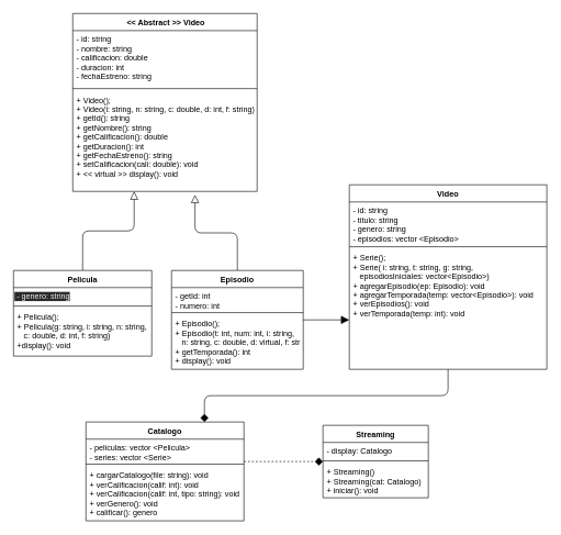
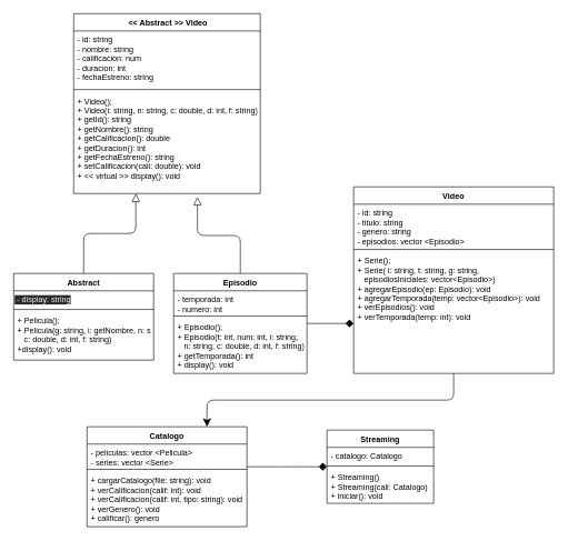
- <mxCell id="28" value="- id: string&#10;- nombre: string&#10;- calificacion: double&#10;- duracion: int&#10;- fechaEstreno: string" style="text;strokeColor=none;fillColor=none;align=left;verticalAlign=top;spacingLeft=4;spacingRight=4;overflow=hidden;rotatable=0;points=[[0,0.5],[1,0.5]];portConstraint=eastwest;" parent="27" vertex="1"><mxGeometry y="26" width="280" height="84" as="geometry" /></mxCell>
+ <mxCell id="28" value="- id: string&#10;- nombre: string&#10;- calificacion: num&#10;- duracion: int&#10;- fechaEstreno: string" style="text;strokeColor=none;fillColor=none;align=left;verticalAlign=top;spacingLeft=4;spacingRight=4;overflow=hidden;rotatable=0;points=[[0,0.5],[1,0.5]];portConstraint=eastwest;" parent="27" vertex="1"><mxGeometry y="26" width="280" height="84" as="geometry" /></mxCell>
- <mxCell id="3" value="Pelicula" style="swimlane;fontStyle=1;align=center;verticalAlign=top;childLayout=stackLayout;horizontal=1;startSize=26;horizontalStack=0;resizeParent=1;resizeParentMax=0;resizeLast=0;collapsible=1;marginBottom=0;" parent="1" vertex="1"><mxGeometry x="20" y="410" width="210" height="130" as="geometry" /></mxCell>
+ <mxCell id="3" value="Abstract" style="swimlane;fontStyle=1;align=center;verticalAlign=top;childLayout=stackLayout;horizontal=1;startSize=26;horizontalStack=0;resizeParent=1;resizeParentMax=0;resizeLast=0;collapsible=1;marginBottom=0;" parent="1" vertex="1"><mxGeometry x="20" y="410" width="210" height="130" as="geometry" /></mxCell>
- <mxCell id="4" value="&lt;span style=&quot;color: rgb(240 , 240 , 240) ; font-family: &amp;#34;helvetica&amp;#34; ; font-size: 12px ; font-style: normal ; font-weight: 400 ; letter-spacing: normal ; text-align: left ; text-indent: 0px ; text-transform: none ; word-spacing: 0px ; background-color: rgb(42 , 42 , 42) ; display: inline ; float: none&quot;&gt;&amp;nbsp;- genero: string&lt;/span&gt;" style="text;whiteSpace=wrap;html=1;" parent="3" vertex="1"><mxGeometry y="26" width="210" height="24" as="geometry" /></mxCell>
+ <mxCell id="4" value="&lt;span style=&quot;color: rgb(240 , 240 , 240) ; font-family: &amp;#34;helvetica&amp;#34; ; font-size: 12px ; font-style: normal ; font-weight: 400 ; letter-spacing: normal ; text-align: left ; text-indent: 0px ; text-transform: none ; word-spacing: 0px ; background-color: rgb(42 , 42 , 42) ; display: inline ; float: none&quot;&gt;&amp;nbsp;- display: string&lt;/span&gt;" style="text;whiteSpace=wrap;html=1;" parent="3" vertex="1"><mxGeometry y="26" width="210" height="24" as="geometry" /></mxCell>
- <mxCell id="15" value="- getId: int&#10;- numero: int" style="text;strokeColor=none;fillColor=none;align=left;verticalAlign=top;spacingLeft=4;spacingRight=4;overflow=hidden;rotatable=0;points=[[0,0.5],[1,0.5]];portConstraint=eastwest;" parent="14" vertex="1"><mxGeometry y="26" width="200" height="34" as="geometry" /></mxCell>
+ <mxCell id="15" value="- temporada: int&#10;- numero: int" style="text;strokeColor=none;fillColor=none;align=left;verticalAlign=top;spacingLeft=4;spacingRight=4;overflow=hidden;rotatable=0;points=[[0,0.5],[1,0.5]];portConstraint=eastwest;" parent="14" vertex="1"><mxGeometry y="26" width="200" height="34" as="geometry" /></mxCell>
- <mxCell id="6" value="+ Pelicula();&#10;+ Pelicula(g: string, i: string, n: string, &#10;   c: double, d: int, f: string)&#10;+display(): void" style="text;strokeColor=none;fillColor=none;align=left;verticalAlign=top;spacingLeft=4;spacingRight=4;overflow=hidden;rotatable=0;points=[[0,0.5],[1,0.5]];portConstraint=eastwest;" parent="3" vertex="1"><mxGeometry y="58" width="210" height="72" as="geometry" /></mxCell>
+ <mxCell id="6" value="+ Pelicula();&#10;+ Pelicula(g: string, i: getNombre, n: string, &#10;   c: double, d: int, f: string)&#10;+display(): void" style="text;strokeColor=none;fillColor=none;align=left;verticalAlign=top;spacingLeft=4;spacingRight=4;overflow=hidden;rotatable=0;points=[[0,0.5],[1,0.5]];portConstraint=eastwest;" parent="3" vertex="1"><mxGeometry y="58" width="210" height="72" as="geometry" /></mxCell>
- <mxCell id="13" style="edgeStyle=elbowEdgeStyle;elbow=vertical;html=1;endArrow=block;endFill=1;endSize=10;" parent="1" source="14" target="9" edge="1"><mxGeometry relative="1" as="geometry" /></mxCell>
+ <mxCell id="13" style="edgeStyle=elbowEdgeStyle;elbow=vertical;html=1;endArrow=diamond;endFill=1;endSize=10;" parent="1" source="14" target="9" edge="1"><mxGeometry relative="1" as="geometry" /></mxCell>
- <mxCell id="17" value="+ Episodio();&#10;+ Episodio(t: int, num: int, i: string, &#10;   n: string, c: double, d: virtual, f: string)&#10;+ getTemporada(): int&#10;+ display(): void" style="text;strokeColor=none;fillColor=none;align=left;verticalAlign=top;spacingLeft=4;spacingRight=4;overflow=hidden;rotatable=0;points=[[0,0.5],[1,0.5]];portConstraint=eastwest;" parent="14" vertex="1"><mxGeometry y="68" width="200" height="82" as="geometry" /></mxCell>
+ <mxCell id="17" value="+ Episodio();&#10;+ Episodio(t: int, num: int, i: string, &#10;   n: string, c: double, d: int, f: string)&#10;+ getTemporada(): int&#10;+ display(): void" style="text;strokeColor=none;fillColor=none;align=left;verticalAlign=top;spacingLeft=4;spacingRight=4;overflow=hidden;rotatable=0;points=[[0,0.5],[1,0.5]];portConstraint=eastwest;" parent="14" vertex="1"><mxGeometry y="68" width="200" height="82" as="geometry" /></mxCell>
- <mxCell id="8" style="edgeStyle=elbowEdgeStyle;elbow=vertical;html=1;entryX=0.75;entryY=0;entryDx=0;entryDy=0;endArrow=diamond;endFill=1;endSize=10;" parent="1" source="9" target="19" edge="1"><mxGeometry relative="1" as="geometry" /></mxCell>
+ <mxCell id="8" style="edgeStyle=elbowEdgeStyle;elbow=vertical;html=1;entryX=0.75;entryY=0;entryDx=0;entryDy=0;endArrow=classic;endFill=1;endSize=10;" parent="1" source="9" target="19" edge="1"><mxGeometry relative="1" as="geometry" /></mxCell>
- <mxCell id="24" value="- display: Catalogo" style="text;strokeColor=none;fillColor=none;align=left;verticalAlign=top;spacingLeft=4;spacingRight=4;overflow=hidden;rotatable=0;points=[[0,0.5],[1,0.5]];portConstraint=eastwest;" parent="23" vertex="1"><mxGeometry y="26" width="160" height="24" as="geometry" /></mxCell>
+ <mxCell id="24" value="- catalogo: Catalogo" style="text;strokeColor=none;fillColor=none;align=left;verticalAlign=top;spacingLeft=4;spacingRight=4;overflow=hidden;rotatable=0;points=[[0,0.5],[1,0.5]];portConstraint=eastwest;" parent="23" vertex="1"><mxGeometry y="26" width="160" height="24" as="geometry" /></mxCell>
- <mxCell id="18" style="edgeStyle=elbowEdgeStyle;elbow=vertical;html=1;endArrow=diamond;endFill=1;endSize=10;dashed=1;" parent="1" source="19" target="23" edge="1"><mxGeometry relative="1" as="geometry" /></mxCell>
+ <mxCell id="18" style="edgeStyle=elbowEdgeStyle;elbow=vertical;html=1;endArrow=diamond;endFill=1;endSize=10;" parent="1" source="19" target="23" edge="1"><mxGeometry relative="1" as="geometry" /></mxCell>
- <mxCell id="26" value="+ Streaming()&#10;+ Streaming(cat: Catalogo)&#10;+ iniciar(): void" style="text;strokeColor=none;fillColor=none;align=left;verticalAlign=top;spacingLeft=4;spacingRight=4;overflow=hidden;rotatable=0;points=[[0,0.5],[1,0.5]];portConstraint=eastwest;" parent="23" vertex="1"><mxGeometry y="58" width="160" height="52" as="geometry" /></mxCell>
+ <mxCell id="26" value="+ Streaming()&#10;+ Streaming(cali: Catalogo)&#10;+ iniciar(): void" style="text;strokeColor=none;fillColor=none;align=left;verticalAlign=top;spacingLeft=4;spacingRight=4;overflow=hidden;rotatable=0;points=[[0,0.5],[1,0.5]];portConstraint=eastwest;" parent="23" vertex="1"><mxGeometry y="58" width="160" height="52" as="geometry" /></mxCell>
